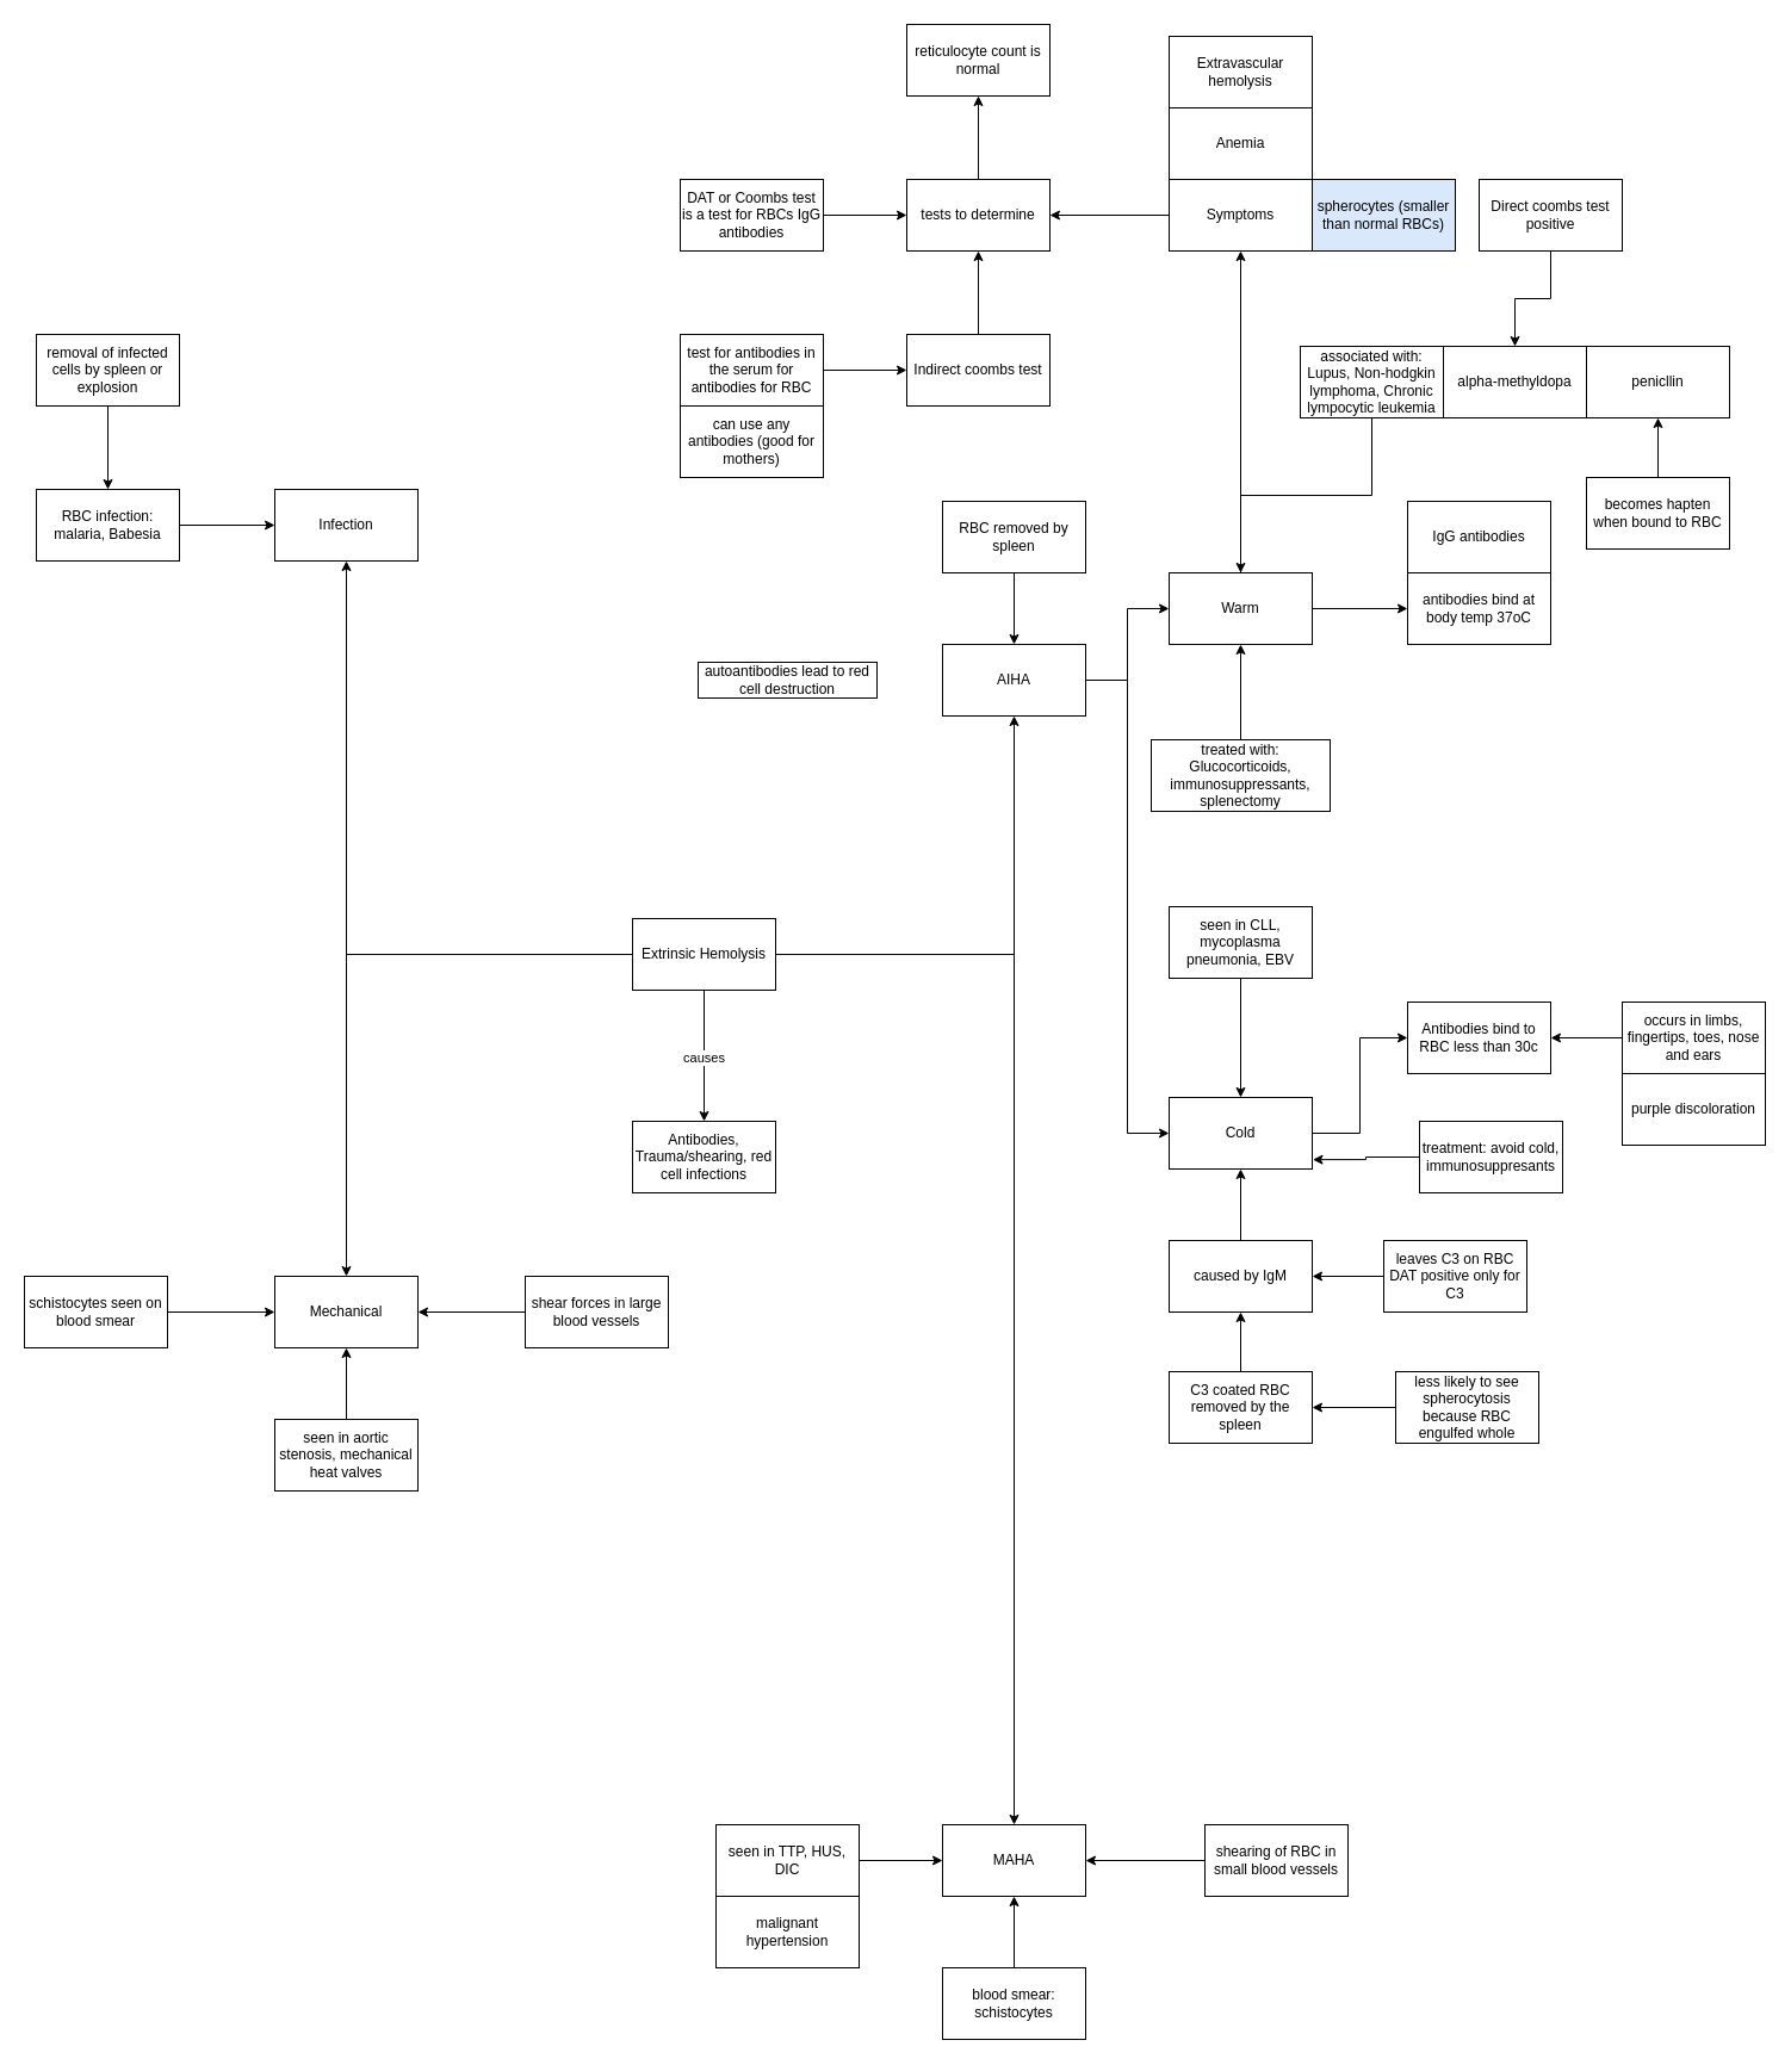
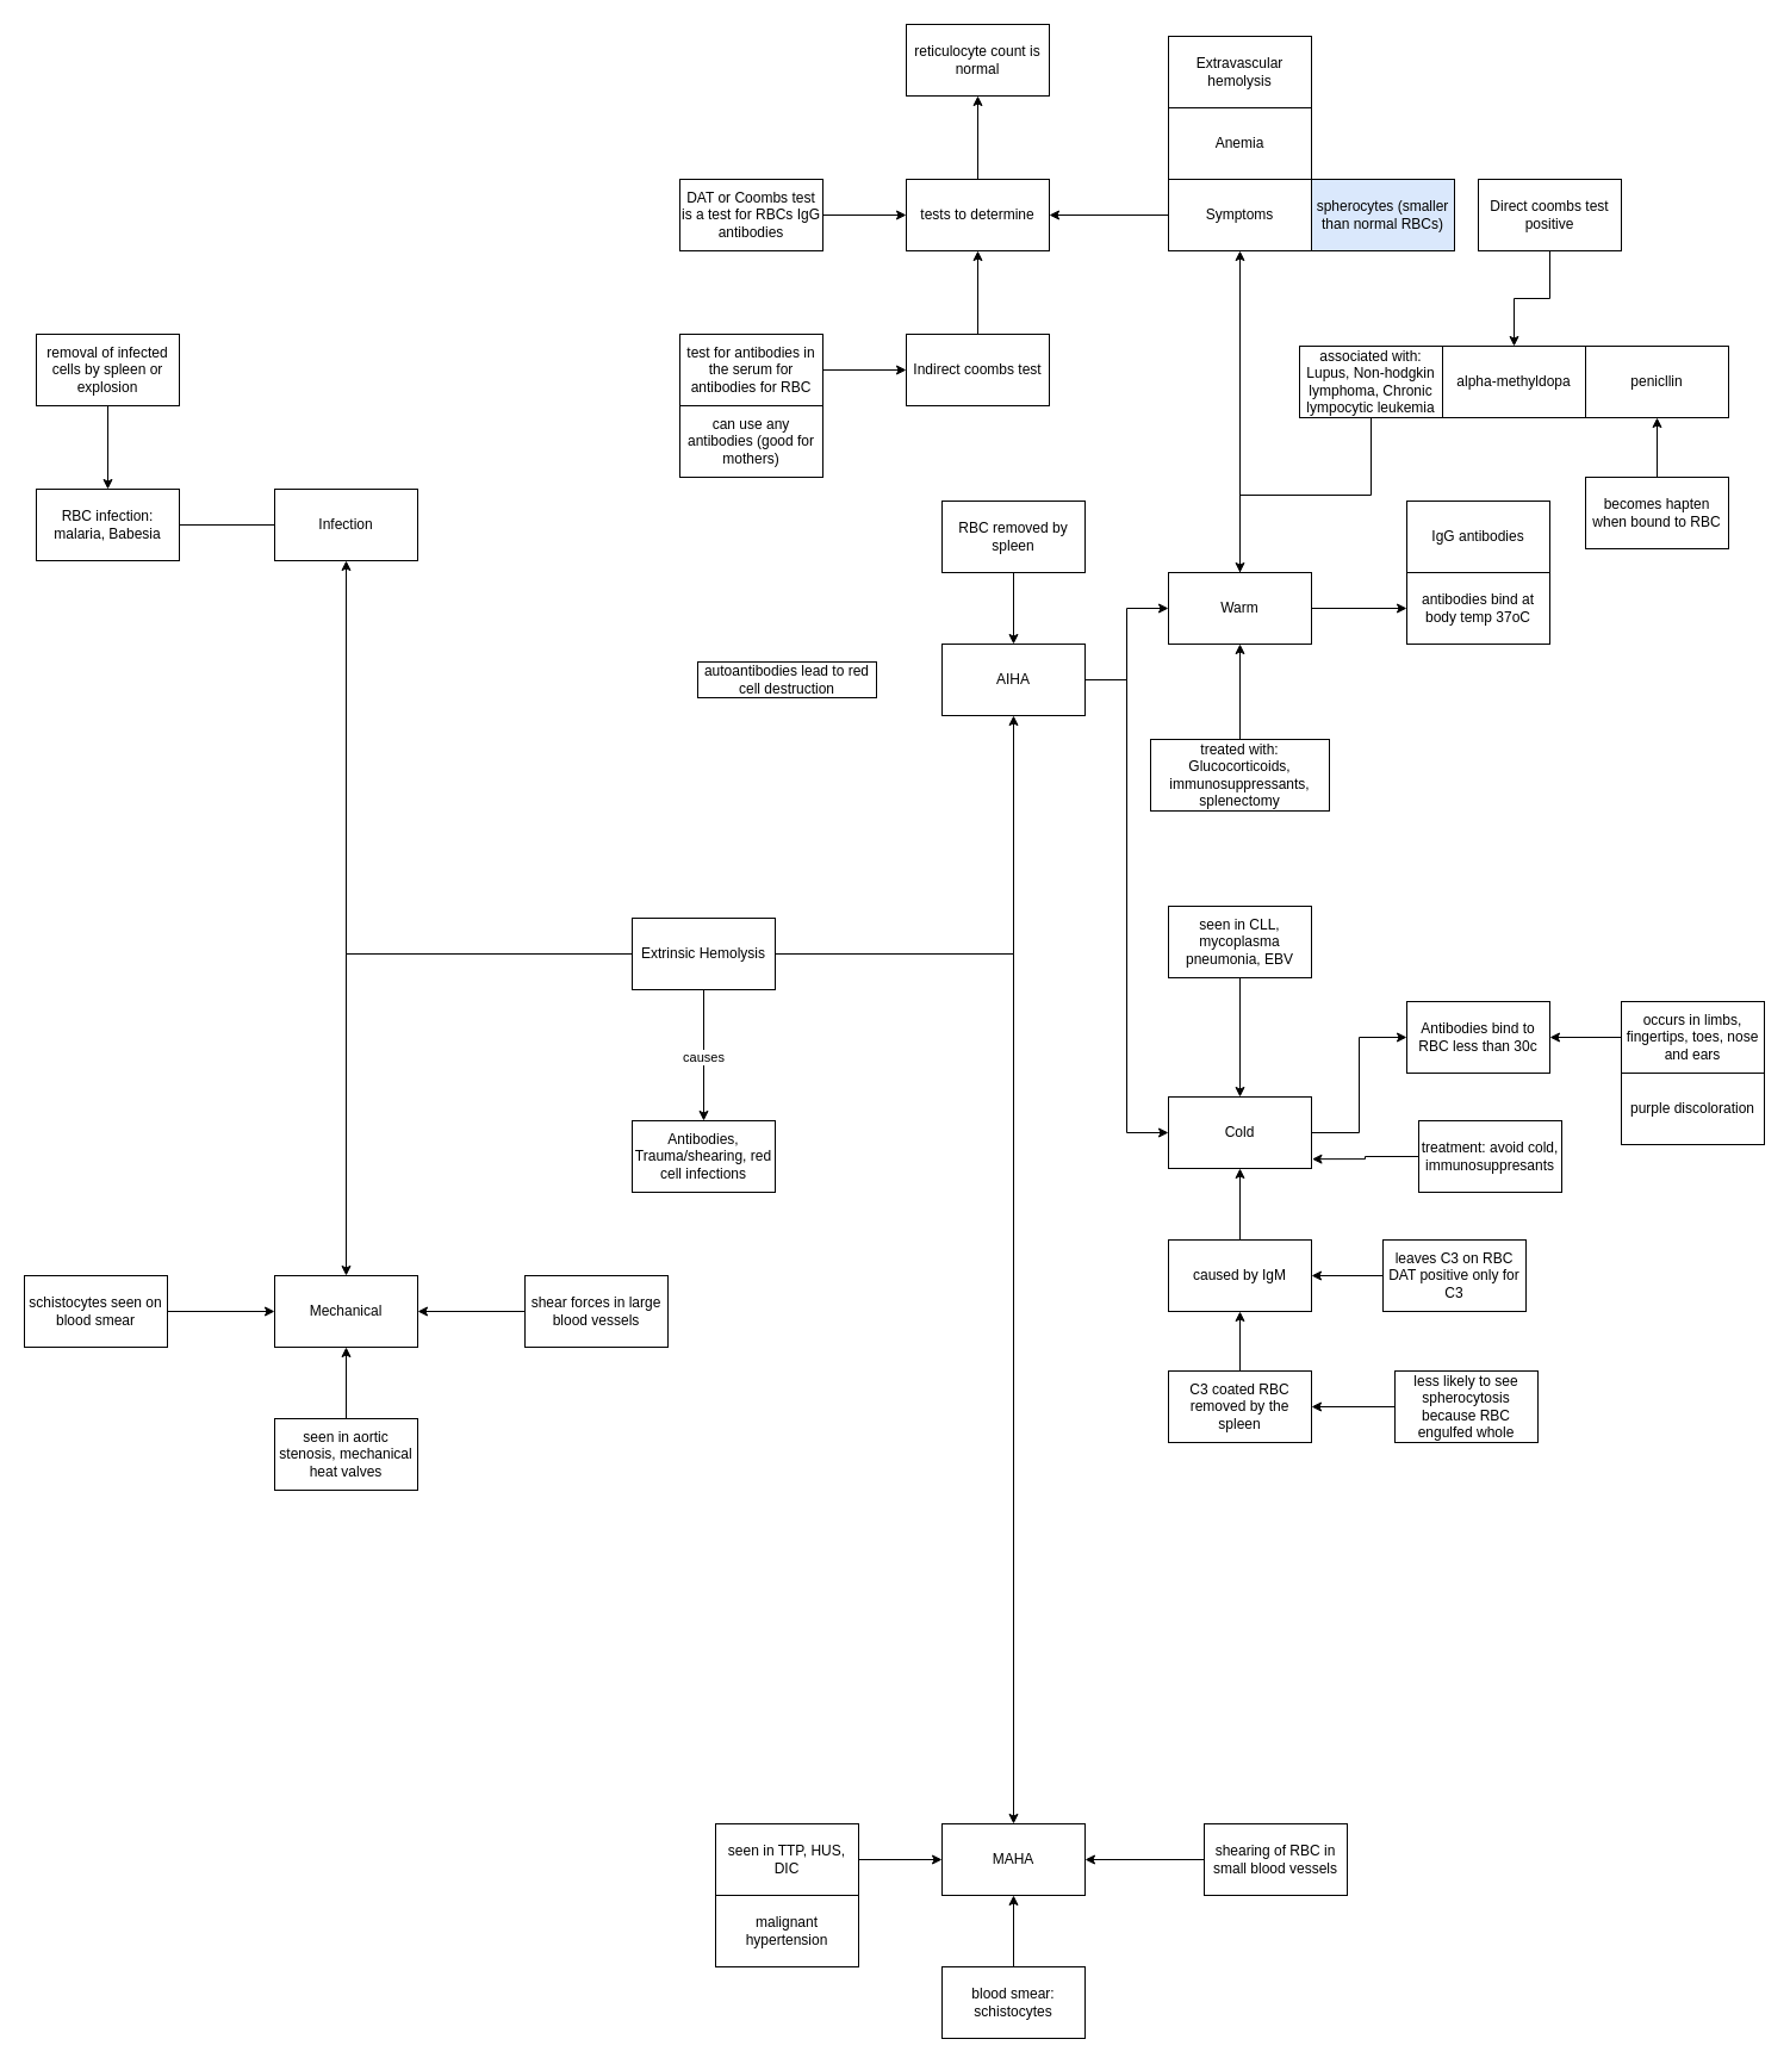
- <mxCell id="80" value="" style="edgeStyle=orthogonalEdgeStyle;rounded=0;orthogonalLoop=1;jettySize=auto;html=1;" edge="1" parent="1" source="81" target="14"><mxGeometry relative="1" as="geometry" /></mxCell>
+ <mxCell id="80" value="" style="edgeStyle=orthogonalEdgeStyle;rounded=0;orthogonalLoop=1;jettySize=auto;html=1;endArrow=none;" edge="1" parent="1" source="81" target="14"><mxGeometry relative="1" as="geometry" /></mxCell>
